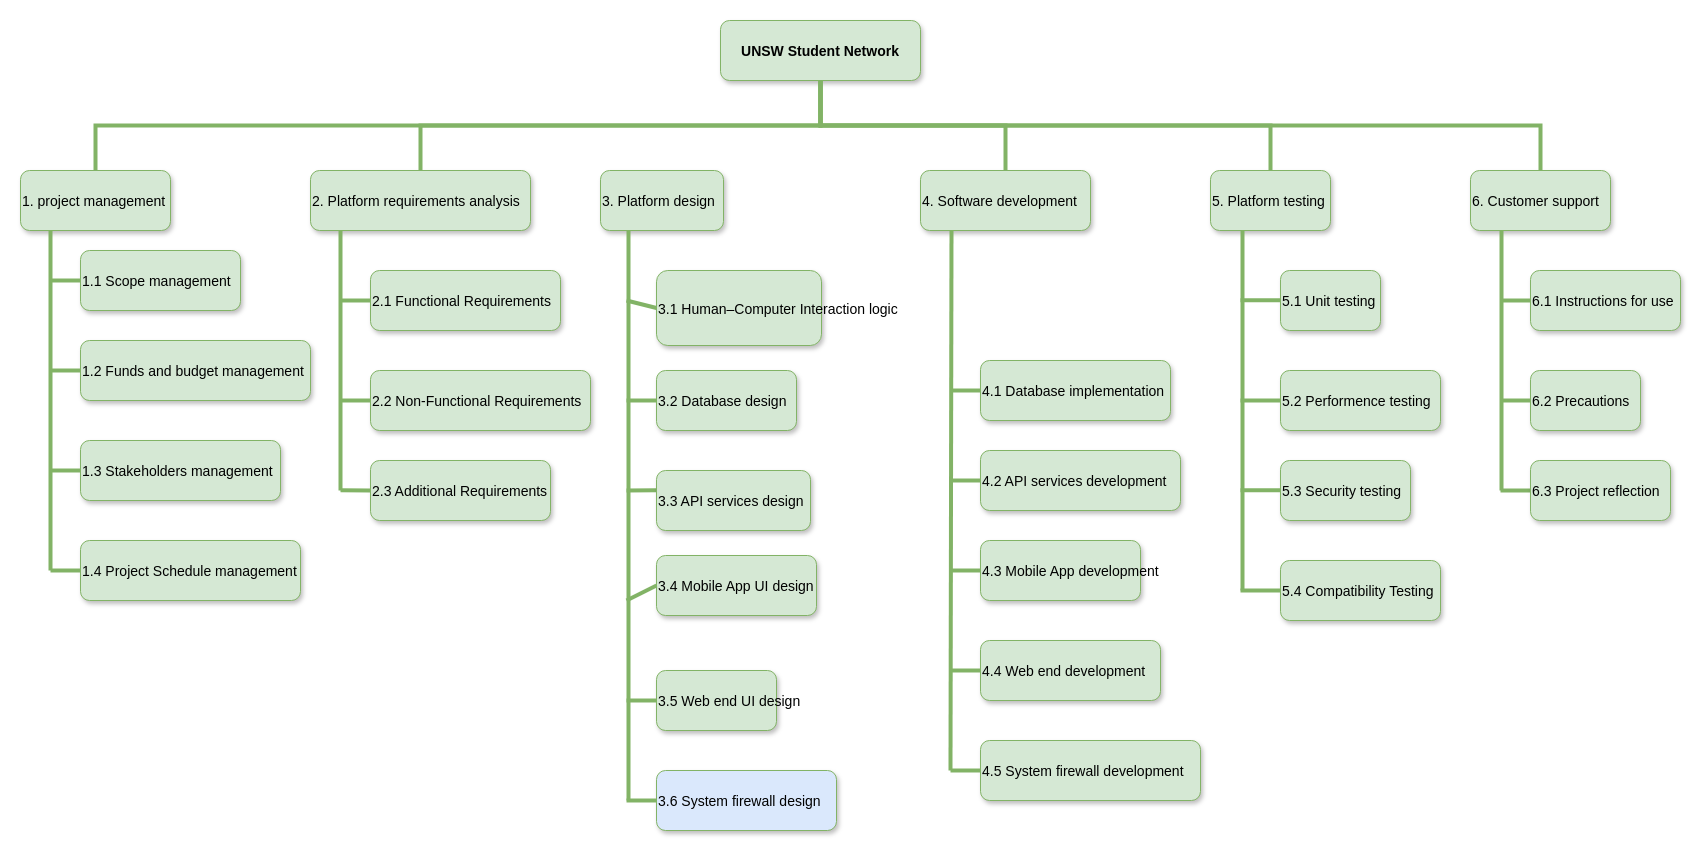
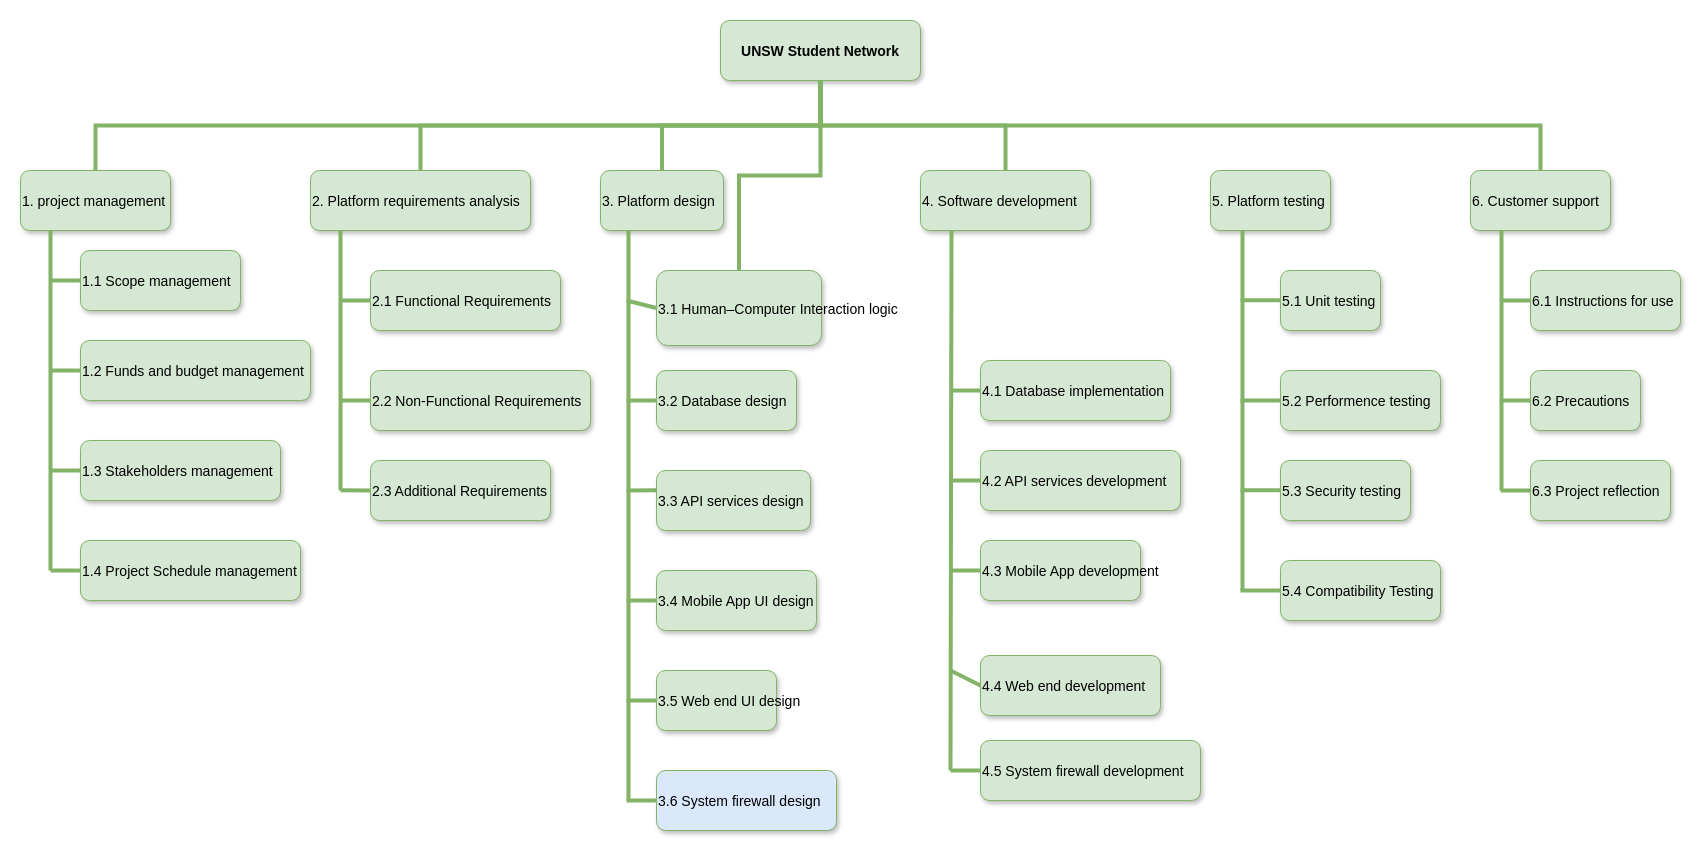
+ <mxCell id="59" value="" style="endArrow=none;html=1;rounded=0;strokeColor=#82B366;endFill=0;strokeWidth=4;exitX=0.5;exitY=1;exitDx=0;exitDy=0;entryX=0.5;entryY=0;entryDx=0;entryDy=0;edgeStyle=orthogonalEdgeStyle;align=left;" parent="1" source="2" target="3" edge="1"><mxGeometry width="50" height="50" relative="1" as="geometry"><mxPoint x="880" y="100" as="sourcePoint" /><mxPoint x="140" y="300" as="targetPoint" /></mxGeometry></mxCell>
- <mxCell id="60" value="" style="endArrow=none;html=1;rounded=0;strokeColor=#82B366;endFill=0;strokeWidth=4;exitX=0.5;exitY=1;exitDx=0;exitDy=0;entryX=0.5;entryY=0;entryDx=0;entryDy=0;edgeStyle=orthogonalEdgeStyle;align=left;" parent="1" source="2" target="35" edge="1"><mxGeometry width="50" height="50" relative="1" as="geometry"><mxPoint x="890" y="110" as="sourcePoint" /><mxPoint x="150" y="310" as="targetPoint" /></mxGeometry></mxCell>
+ <mxCell id="60" value="" style="endArrow=none;html=1;rounded=0;strokeColor=#82B366;endFill=0;strokeWidth=4;exitX=0.5;exitY=1;exitDx=0;exitDy=0;edgeStyle=orthogonalEdgeStyle;align=left;" parent="1" source="2" target="20" edge="1"><mxGeometry width="50" height="50" relative="1" as="geometry"><mxPoint x="890" y="110" as="sourcePoint" /><mxPoint x="150" y="310" as="targetPoint" /></mxGeometry></mxCell>
- <mxCell id="17" value="3.4 Mobile App UI design" style="rounded=1;fillColor=#d5e8d4;strokeColor=#82B366;shadow=1;fontStyle=0;fontSize=14;align=left;" parent="1" vertex="1"><mxGeometry x="656" y="555" width="160" height="60" as="geometry" /></mxCell>
+ <mxCell id="17" value="3.4 Mobile App UI design" style="rounded=1;fillColor=#d5e8d4;strokeColor=#82B366;shadow=1;fontStyle=0;fontSize=14;align=left;" parent="1" vertex="1"><mxGeometry x="656" y="570" width="160" height="60" as="geometry" /></mxCell>
- <mxCell id="31" value="4.4 Web end development" style="rounded=1;fillColor=#d5e8d4;strokeColor=#82B366;shadow=1;fontStyle=0;fontSize=14;align=left;" parent="1" vertex="1"><mxGeometry x="980" y="640" width="180" height="60" as="geometry" /></mxCell>
+ <mxCell id="31" value="4.4 Web end development" style="rounded=1;fillColor=#d5e8d4;strokeColor=#82B366;shadow=1;fontStyle=0;fontSize=14;align=left;" parent="1" vertex="1"><mxGeometry x="980" y="655" width="180" height="60" as="geometry" /></mxCell>
